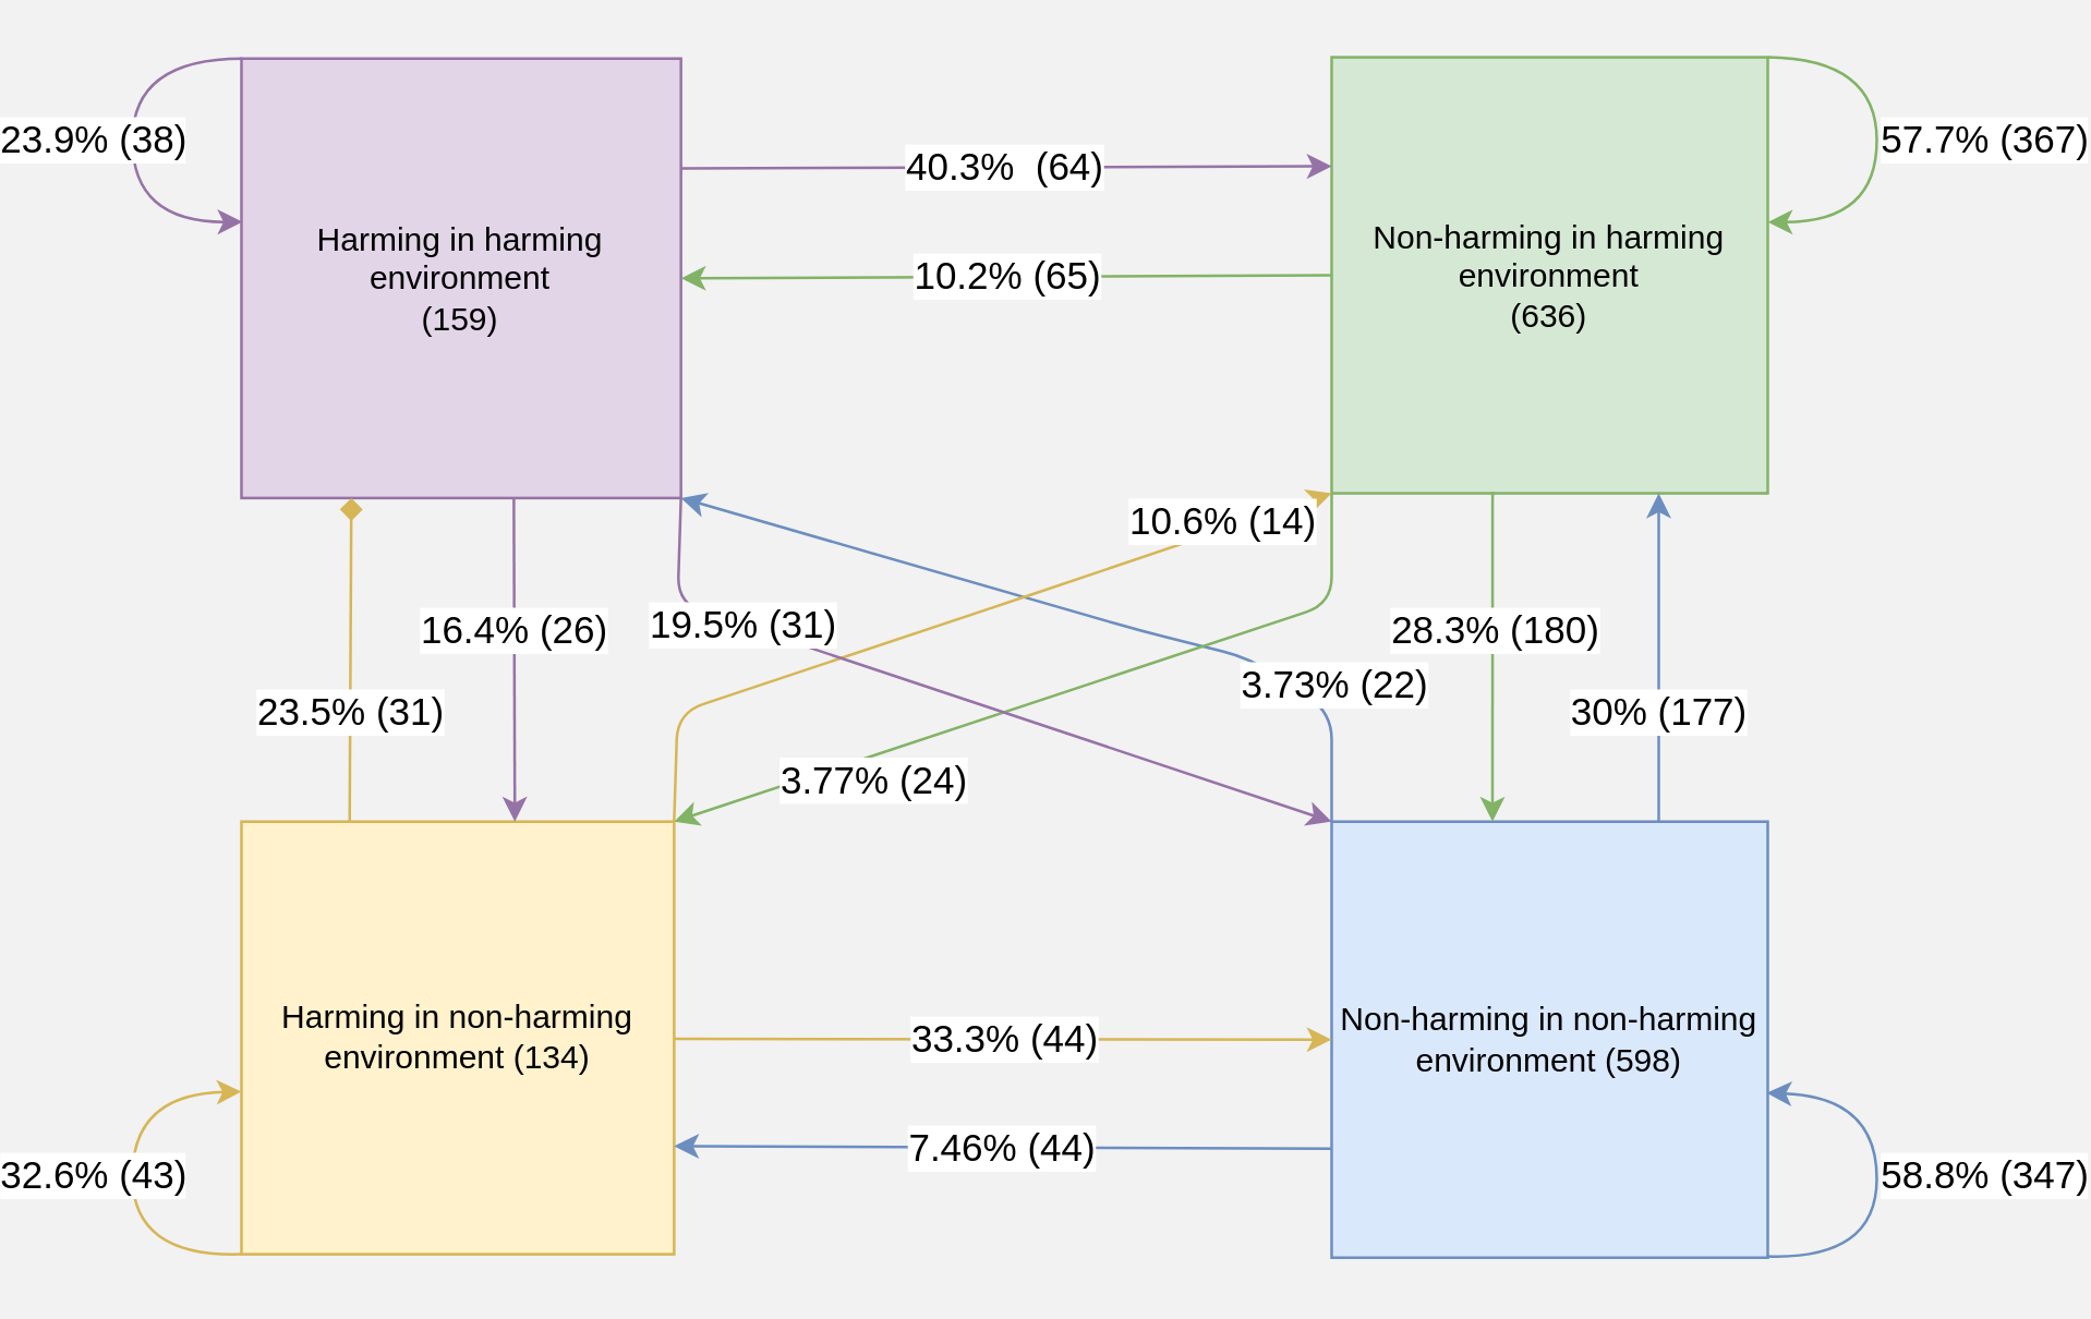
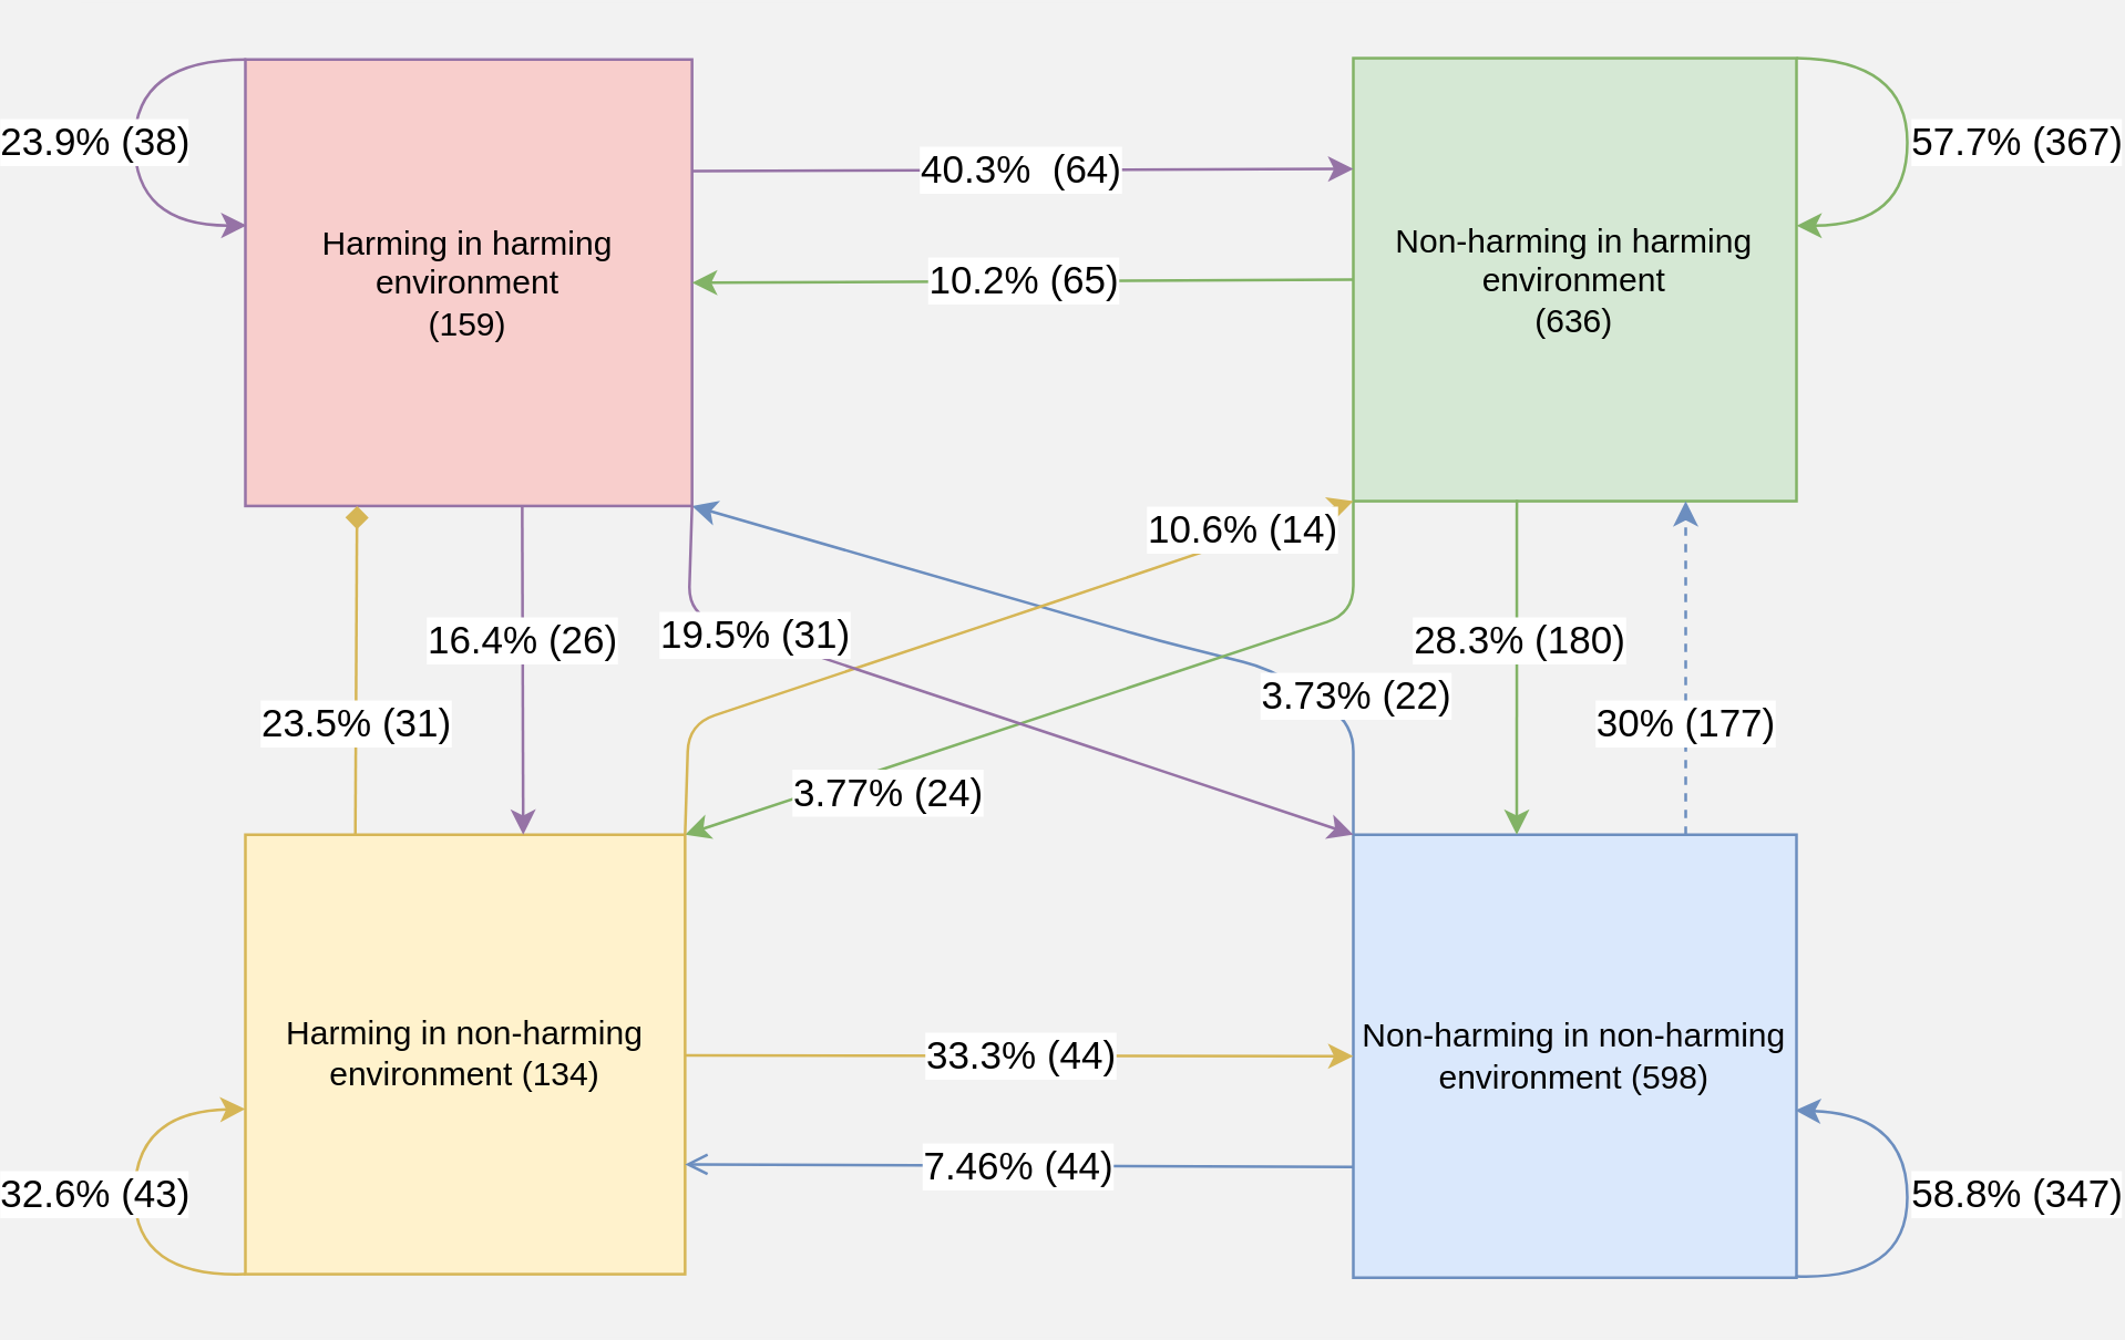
- <mxCell id="2" value="Harming in harming environment &lt;br&gt;(159)" style="whiteSpace=wrap;html=1;aspect=fixed;fillColor=#e1d5e7;strokeColor=#9673a6;" parent="1" vertex="1"><mxGeometry x="60" y="21" width="161.26" height="161.26" as="geometry" /></mxCell>
+ <mxCell id="2" value="Harming in harming environment &lt;br&gt;(159)" style="whiteSpace=wrap;html=1;aspect=fixed;fillColor=#f8cecc;strokeColor=#9673a6;" parent="1" vertex="1"><mxGeometry x="60" y="21" width="161.26" height="161.26" as="geometry" /></mxCell>
- <mxCell id="11" value="&lt;font style=&quot;font-size: 14px;&quot;&gt;30% (177)&lt;/font&gt;" style="endArrow=classic;html=1;rounded=0;exitX=0.75;exitY=0;exitDx=0;exitDy=0;entryX=0.75;entryY=1;entryDx=0;entryDy=0;fillColor=#dae8fc;strokeColor=#6c8ebf;" parent="1" source="4" target="3" edge="1"><mxGeometry x="-0.336" width="50" height="50" relative="1" as="geometry"><mxPoint x="576.522" y="321" as="sourcePoint" /><mxPoint x="576.522" y="201" as="targetPoint" /><mxPoint as="offset" /></mxGeometry></mxCell>
+ <mxCell id="11" value="&lt;font style=&quot;font-size: 14px;&quot;&gt;30% (177)&lt;/font&gt;" style="endArrow=classic;html=1;rounded=0;exitX=0.75;exitY=0;exitDx=0;exitDy=0;entryX=0.75;entryY=1;entryDx=0;entryDy=0;fillColor=#dae8fc;strokeColor=#6c8ebf;dashed=1;" parent="1" source="4" target="3" edge="1"><mxGeometry x="-0.336" width="50" height="50" relative="1" as="geometry"><mxPoint x="576.522" y="321" as="sourcePoint" /><mxPoint x="576.522" y="201" as="targetPoint" /><mxPoint as="offset" /></mxGeometry></mxCell>
- <mxCell id="7" value="&lt;font style=&quot;font-size: 14px;&quot;&gt;7.46% (44)&lt;/font&gt;" style="endArrow=classic;html=1;rounded=0;exitX=0;exitY=0.75;exitDx=0;exitDy=0;entryX=1;entryY=0.75;entryDx=0;entryDy=0;fillColor=#dae8fc;strokeColor=#6c8ebf;" parent="1" source="4" target="5" edge="1"><mxGeometry x="0.003" width="50" height="50" relative="1" as="geometry"><mxPoint x="326.087" y="321" as="sourcePoint" /><mxPoint x="395.652" y="246" as="targetPoint" /><mxPoint as="offset" /></mxGeometry></mxCell>
+ <mxCell id="7" value="&lt;font style=&quot;font-size: 14px;&quot;&gt;7.46% (44)&lt;/font&gt;" style="endArrow=open;html=1;rounded=0;exitX=0;exitY=0.75;exitDx=0;exitDy=0;entryX=1;entryY=0.75;entryDx=0;entryDy=0;fillColor=#dae8fc;strokeColor=#6c8ebf;" parent="1" source="4" target="5" edge="1"><mxGeometry x="0.003" width="50" height="50" relative="1" as="geometry"><mxPoint x="326.087" y="321" as="sourcePoint" /><mxPoint x="395.652" y="246" as="targetPoint" /><mxPoint as="offset" /></mxGeometry></mxCell>
